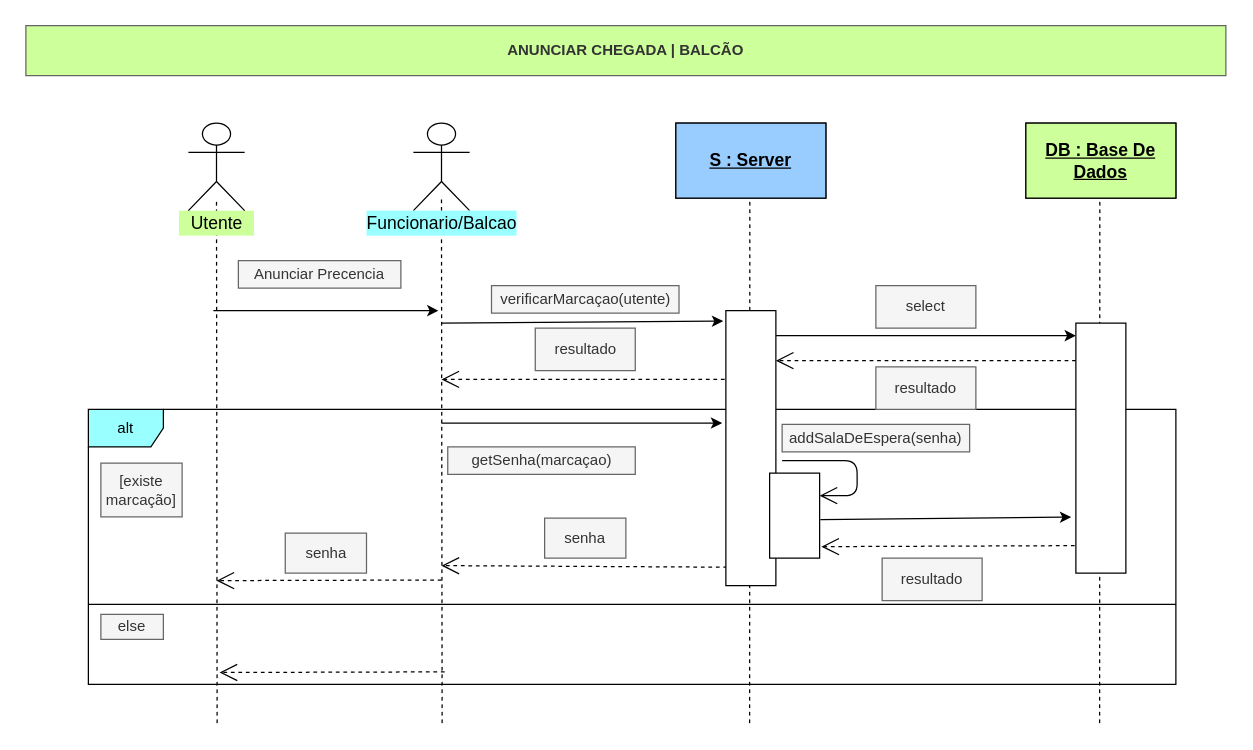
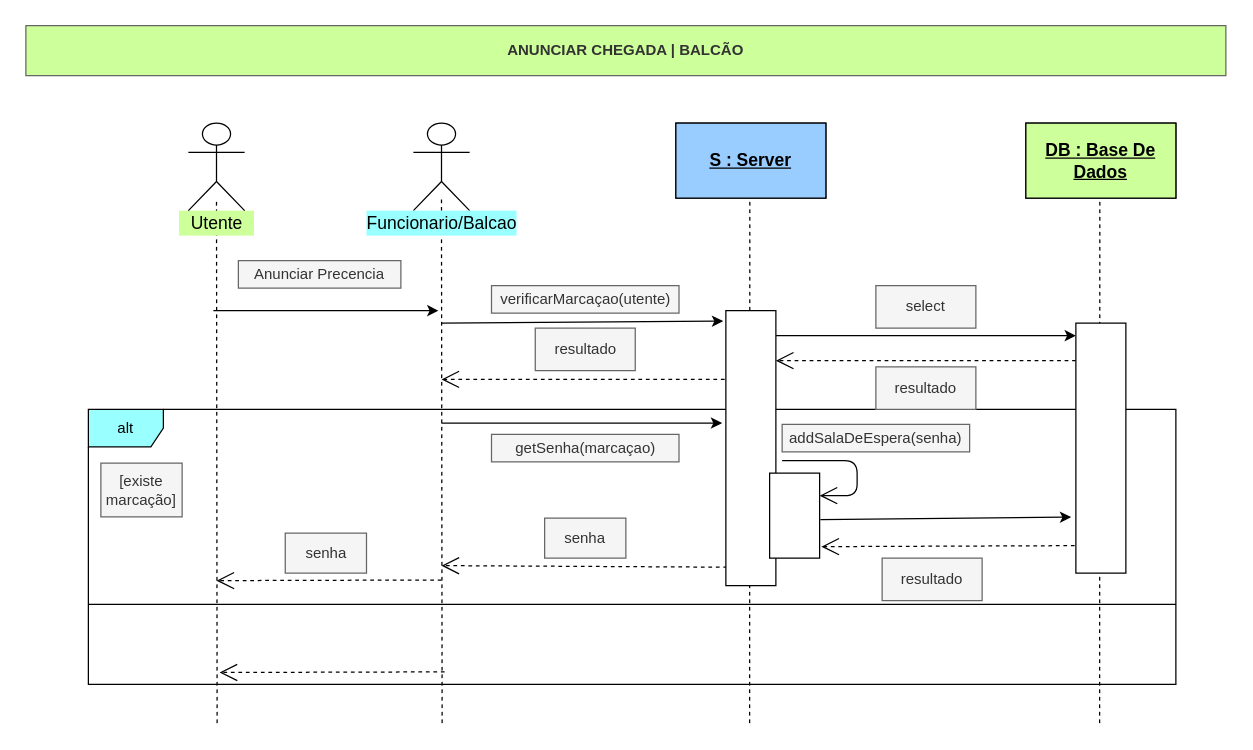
- <mxCell id="27" value="getSenha(marcaçao)" style="text;html=1;strokeColor=#666666;align=center;verticalAlign=middle;whiteSpace=wrap;rounded=0;fillColor=#f5f5f5;fontColor=#333333;" parent="1" vertex="1"><mxGeometry x="357.5" y="357" width="150" height="22" as="geometry" /></mxCell>
+ <mxCell id="27" value="getSenha(marcaçao)" style="text;html=1;strokeColor=#666666;align=center;verticalAlign=middle;whiteSpace=wrap;rounded=0;fillColor=#f5f5f5;fontColor=#333333;" parent="1" vertex="1"><mxGeometry x="392.5" y="347" width="150" height="22" as="geometry" /></mxCell>
- <mxCell id="41" value="else" style="text;html=1;strokeColor=#666666;align=center;verticalAlign=middle;whiteSpace=wrap;rounded=0;fillColor=#f5f5f5;fontColor=#333333;" parent="1" vertex="1"><mxGeometry x="80" y="491" width="50" height="20" as="geometry" /></mxCell>
